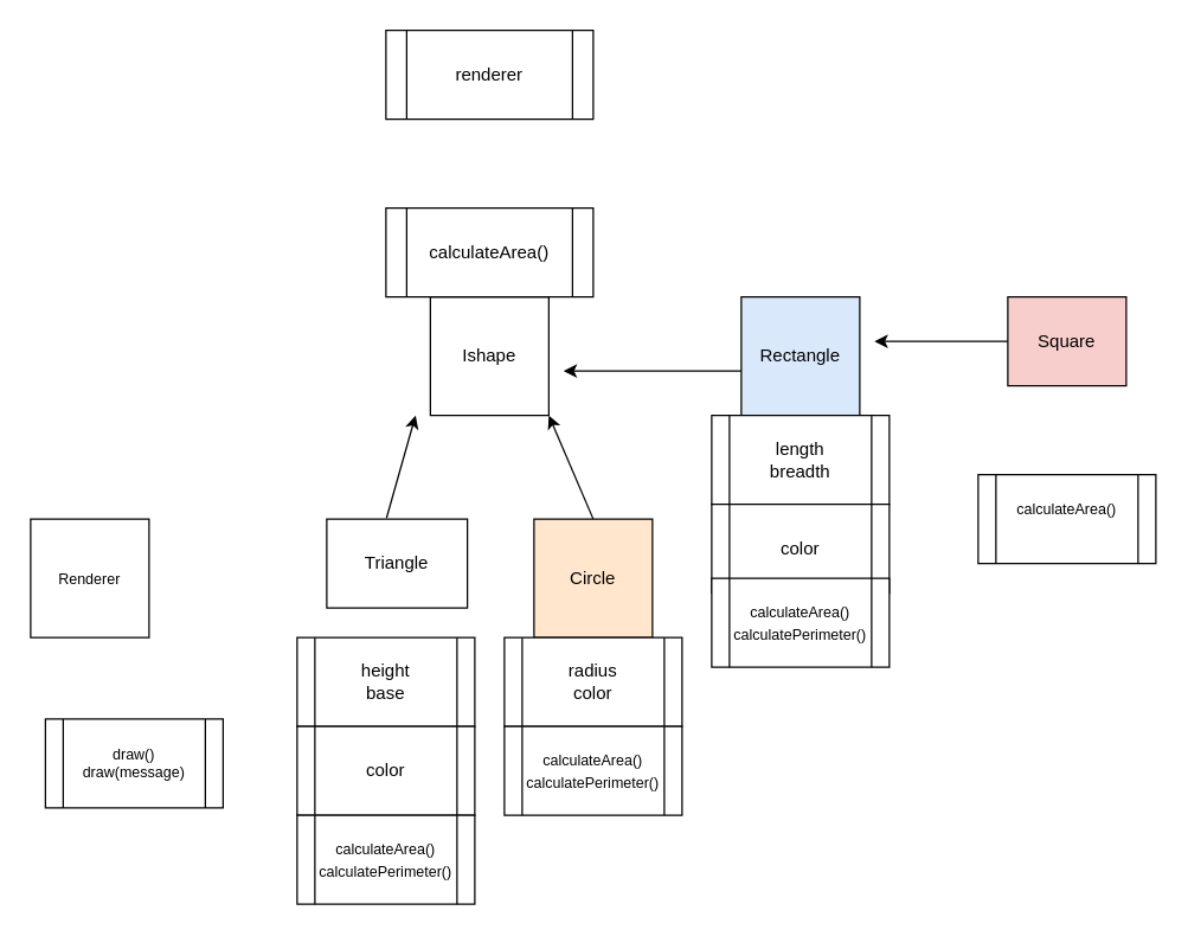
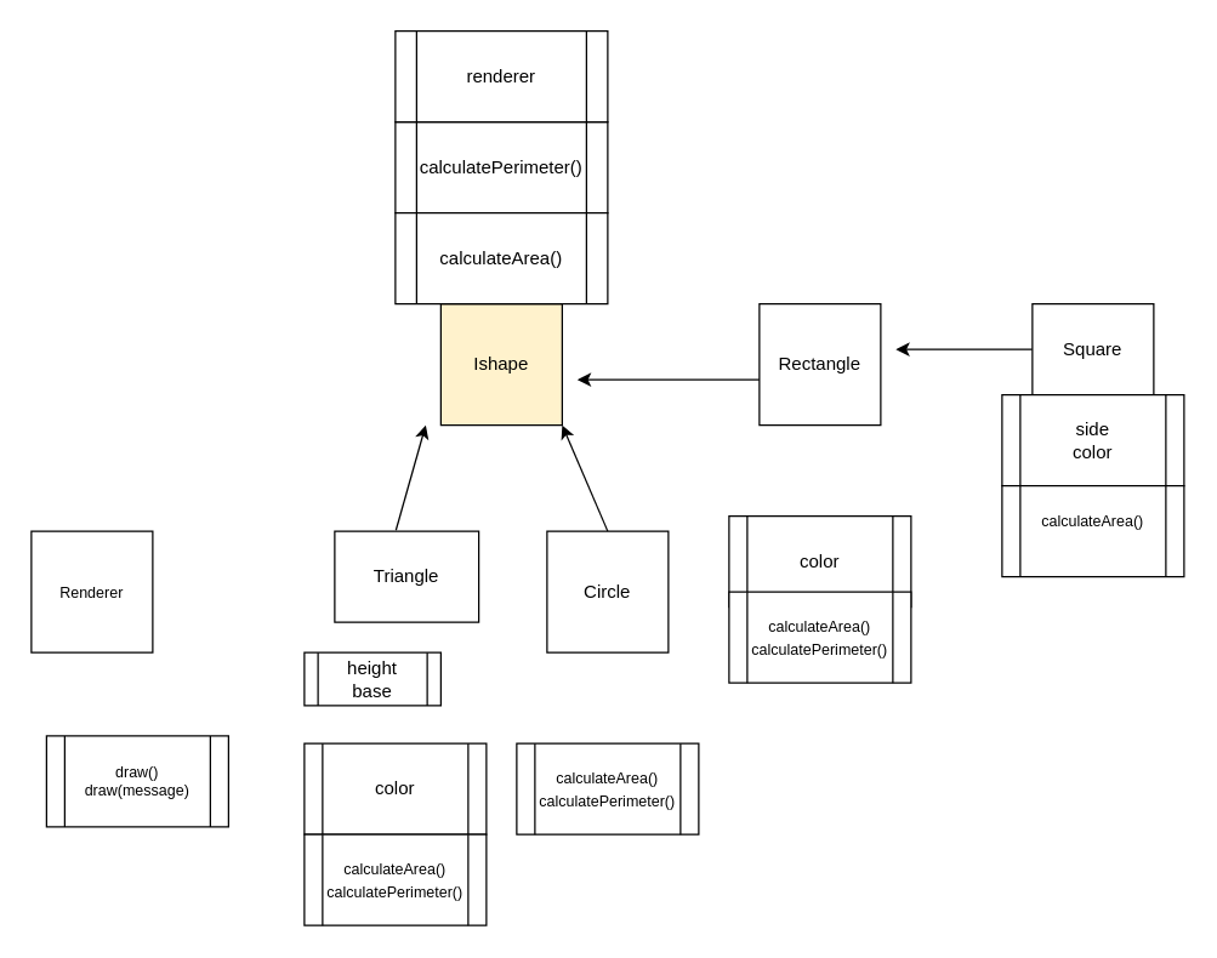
+ <mxCell id="5" value="calculatePerimeter()" style="shape=process;whiteSpace=wrap;html=1;backgroundOutline=1;" parent="1" vertex="1"><mxGeometry x="260" y="80" width="140" height="60" as="geometry" /></mxCell>
- <mxCell id="17" value="Square" style="rounded=0;whiteSpace=wrap;html=1;fillColor=#f8cecc;" parent="1" vertex="1"><mxGeometry x="680" y="200" width="80" height="60" as="geometry" /></mxCell>
+ <mxCell id="17" value="Square" style="rounded=0;whiteSpace=wrap;html=1;" parent="1" vertex="1"><mxGeometry x="680" y="200" width="80" height="60" as="geometry" /></mxCell>
- <mxCell id="2" value="Ishape" style="whiteSpace=wrap;html=1;aspect=fixed;" parent="1" vertex="1"><mxGeometry x="290" y="200" width="80" height="80" as="geometry" /></mxCell>
+ <mxCell id="2" value="Ishape" style="whiteSpace=wrap;html=1;aspect=fixed;fillColor=#fff2cc;" parent="1" vertex="1"><mxGeometry x="290" y="200" width="80" height="80" as="geometry" /></mxCell>
- <mxCell id="14" value="Rectangle" style="whiteSpace=wrap;html=1;aspect=fixed;fillColor=#dae8fc;" parent="1" vertex="1"><mxGeometry x="500" y="200" width="80" height="80" as="geometry" /></mxCell>
+ <mxCell id="14" value="Rectangle" style="whiteSpace=wrap;html=1;aspect=fixed;" parent="1" vertex="1"><mxGeometry x="500" y="200" width="80" height="80" as="geometry" /></mxCell>
+ <mxCell id="18" value="side&lt;br&gt;color" style="shape=process;whiteSpace=wrap;html=1;backgroundOutline=1;" parent="1" vertex="1"><mxGeometry x="660" y="260" width="120" height="60" as="geometry" /></mxCell>
- <mxCell id="15" value="length&lt;br&gt;breadth" style="shape=process;whiteSpace=wrap;html=1;backgroundOutline=1;" parent="1" vertex="1"><mxGeometry x="480" width="120" height="60" as="geometry" y="280" /></mxCell>
- <mxCell id="12" value="Circle" style="whiteSpace=wrap;html=1;aspect=fixed;fillColor=#ffe6cc;" parent="1" vertex="1"><mxGeometry x="360" y="350" width="80" height="80" as="geometry" /></mxCell>
+ <mxCell id="12" value="Circle" style="whiteSpace=wrap;html=1;aspect=fixed;" parent="1" vertex="1"><mxGeometry x="360" y="350" width="80" height="80" as="geometry" /></mxCell>
- <mxCell id="9" value="height &lt;br&gt;base" style="shape=process;whiteSpace=wrap;html=1;backgroundOutline=1;" parent="1" vertex="1"><mxGeometry x="200" y="430" width="120" height="60" as="geometry" /></mxCell>
+ <mxCell id="9" value="height &lt;br&gt;base" style="shape=process;whiteSpace=wrap;html=1;backgroundOutline=1;" parent="1" vertex="1"><mxGeometry x="200" y="430" width="90" height="35" as="geometry" /></mxCell>
- <mxCell id="13" value="radius &lt;br&gt;color" style="shape=process;whiteSpace=wrap;html=1;backgroundOutline=1;" parent="1" vertex="1"><mxGeometry x="340" y="430" width="120" height="60" as="geometry" /></mxCell>
